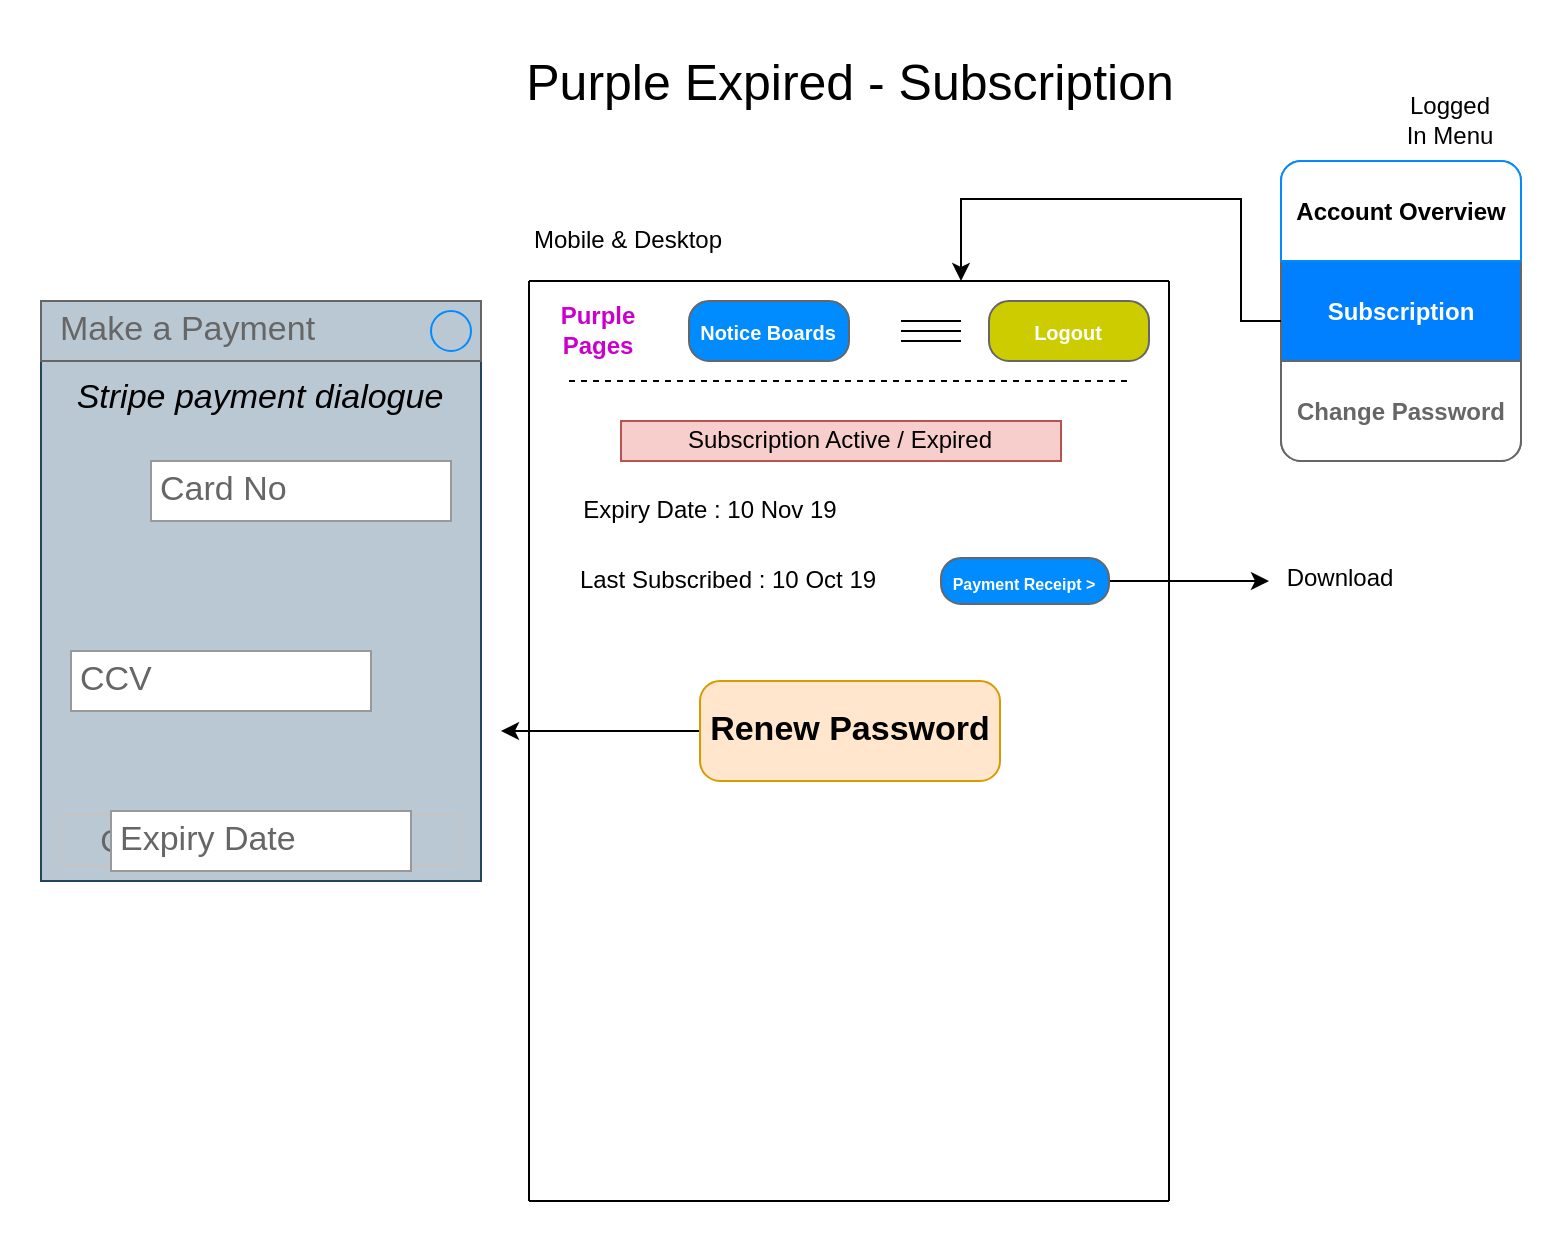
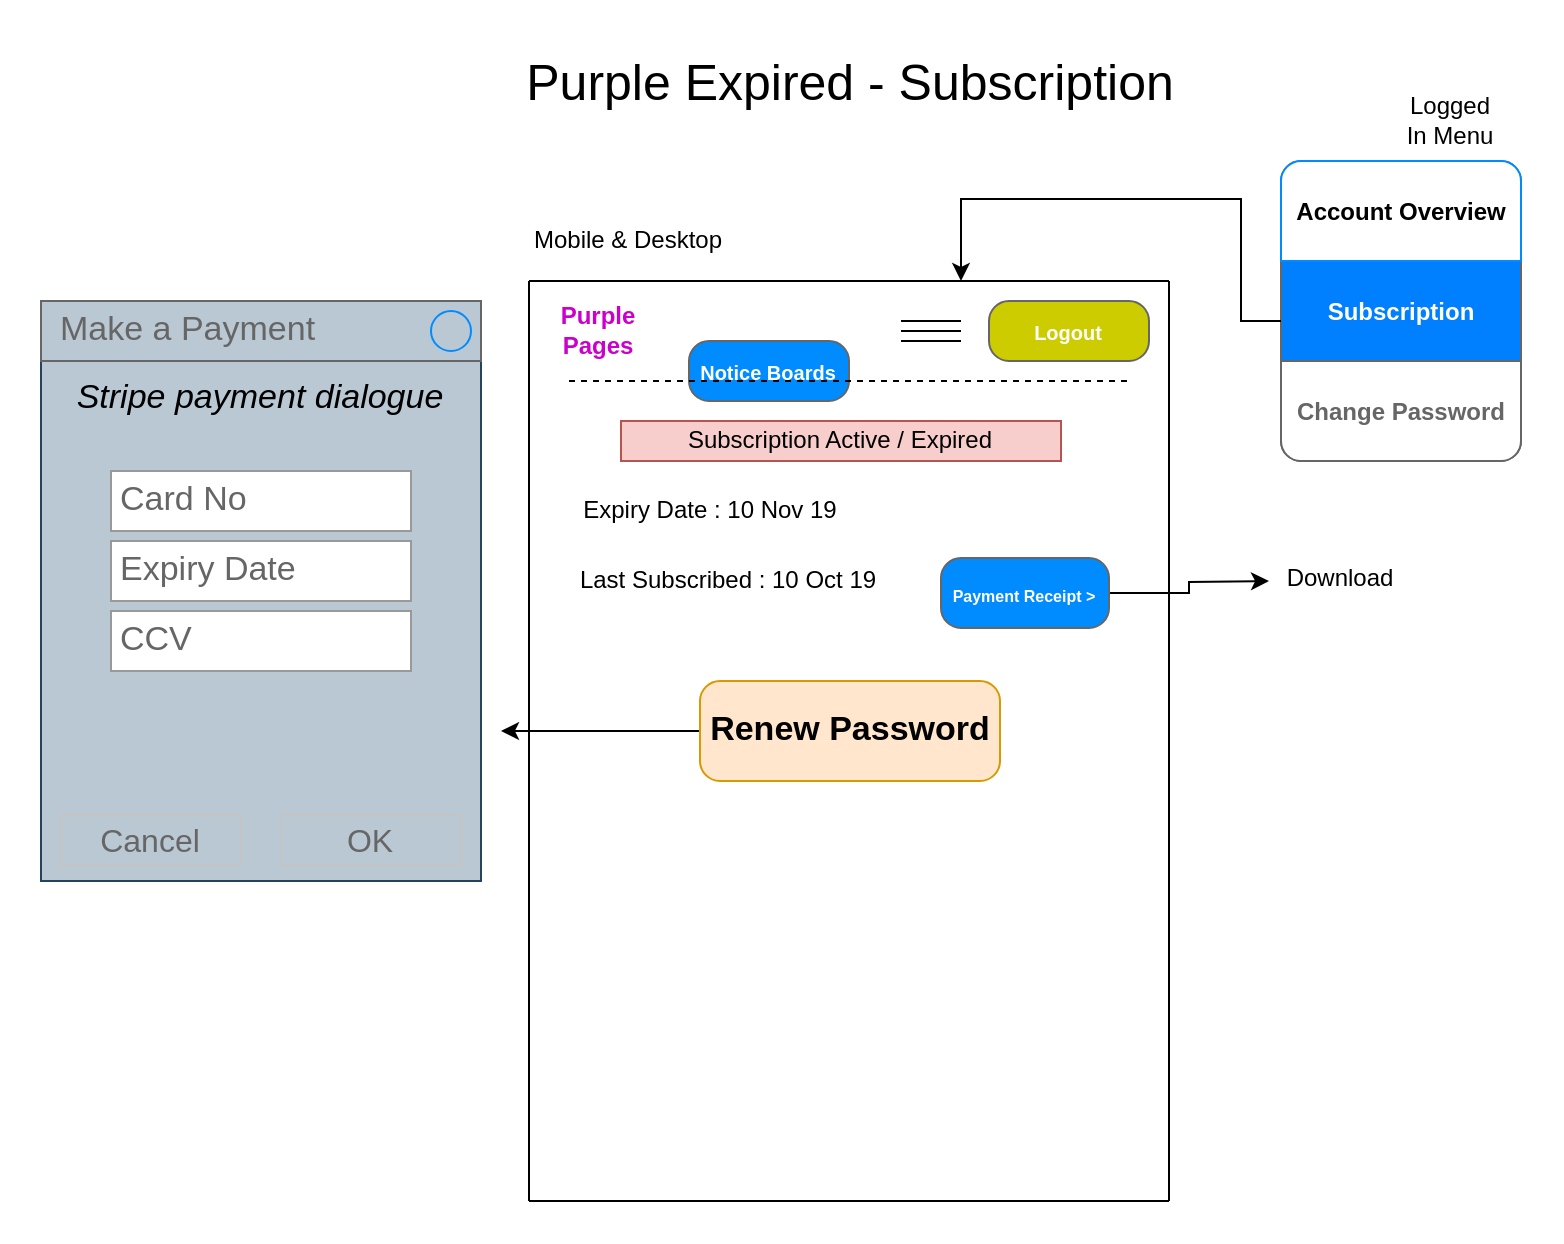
- <mxCell id="7" value="&lt;font style=&quot;font-size: 10px&quot;&gt;Notice Boards&lt;/font&gt;" style="strokeWidth=1;shadow=0;dashed=0;align=center;html=1;shape=mxgraph.mockup.buttons.button;strokeColor=#666666;fontColor=#ffffff;mainText=;buttonStyle=round;fontSize=17;fontStyle=1;fillColor=#008cff;whiteSpace=wrap;" parent="1" vertex="1"><mxGeometry x="344" y="150" width="80" height="30" as="geometry" /></mxCell>
+ <mxCell id="7" value="&lt;font style=&quot;font-size: 10px&quot;&gt;Notice Boards&lt;/font&gt;" style="strokeWidth=1;shadow=0;dashed=0;align=center;html=1;shape=mxgraph.mockup.buttons.button;strokeColor=#666666;fontColor=#ffffff;mainText=;buttonStyle=round;fontSize=17;fontStyle=1;fillColor=#008cff;whiteSpace=wrap;" parent="1" vertex="1"><mxGeometry x="344" y="170" width="80" height="30" as="geometry" /></mxCell>
- <mxCell id="33" value="Card No" style="strokeWidth=1;shadow=0;dashed=0;align=center;html=1;shape=mxgraph.mockup.forms.pwField;strokeColor=#999999;mainText=;align=left;fillColor=#ffffff;fontColor=#666666;fontSize=17;spacingLeft=3;" vertex="1" parent="28"><mxGeometry x="55" y="80" width="150" height="30" as="geometry" /></mxCell>
+ <mxCell id="33" value="Card No" style="strokeWidth=1;shadow=0;dashed=0;align=center;html=1;shape=mxgraph.mockup.forms.pwField;strokeColor=#999999;mainText=;align=left;fillColor=#ffffff;fontColor=#666666;fontSize=17;spacingLeft=3;" vertex="1" parent="28"><mxGeometry x="35" y="85" width="150" height="30" as="geometry" /></mxCell>
- <mxCell id="25" value="&lt;font style=&quot;font-size: 8px&quot;&gt;Payment Receipt &amp;gt;&lt;/font&gt;" style="strokeWidth=1;shadow=0;dashed=0;align=center;html=1;shape=mxgraph.mockup.buttons.button;strokeColor=#666666;fontColor=#ffffff;mainText=;buttonStyle=round;fontSize=17;fontStyle=1;fillColor=#008cff;whiteSpace=wrap;" vertex="1" parent="1"><mxGeometry x="470" y="278.5" width="84" height="23" as="geometry" /></mxCell>
+ <mxCell id="25" value="&lt;font style=&quot;font-size: 8px&quot;&gt;Payment Receipt &amp;gt;&lt;/font&gt;" style="strokeWidth=1;shadow=0;dashed=0;align=center;html=1;shape=mxgraph.mockup.buttons.button;strokeColor=#666666;fontColor=#ffffff;mainText=;buttonStyle=round;fontSize=17;fontStyle=1;fillColor=#008cff;whiteSpace=wrap;" vertex="1" parent="1"><mxGeometry x="470" y="278.5" width="84" height="35" as="geometry" /></mxCell>
- <mxCell id="35" value="CCV" style="strokeWidth=1;shadow=0;dashed=0;align=center;html=1;shape=mxgraph.mockup.forms.pwField;strokeColor=#999999;mainText=;align=left;fillColor=#ffffff;fontColor=#666666;fontSize=17;spacingLeft=3;" vertex="1" parent="28"><mxGeometry x="15" y="175" width="150" height="30" as="geometry" /></mxCell>
+ <mxCell id="35" value="CCV" style="strokeWidth=1;shadow=0;dashed=0;align=center;html=1;shape=mxgraph.mockup.forms.pwField;strokeColor=#999999;mainText=;align=left;fillColor=#ffffff;fontColor=#666666;fontSize=17;spacingLeft=3;" vertex="1" parent="28"><mxGeometry x="35" y="155" width="150" height="30" as="geometry" /></mxCell>
- <mxCell id="34" value="Expiry Date" style="strokeWidth=1;shadow=0;dashed=0;align=center;html=1;shape=mxgraph.mockup.forms.pwField;strokeColor=#999999;mainText=;align=left;fillColor=#ffffff;fontColor=#666666;fontSize=17;spacingLeft=3;" vertex="1" parent="28"><mxGeometry x="35" y="255" width="150" height="30" as="geometry" /></mxCell>
+ <mxCell id="34" value="Expiry Date" style="strokeWidth=1;shadow=0;dashed=0;align=center;html=1;shape=mxgraph.mockup.forms.pwField;strokeColor=#999999;mainText=;align=left;fillColor=#ffffff;fontColor=#666666;fontSize=17;spacingLeft=3;" vertex="1" parent="28"><mxGeometry x="35" y="120" width="150" height="30" as="geometry" /></mxCell>
